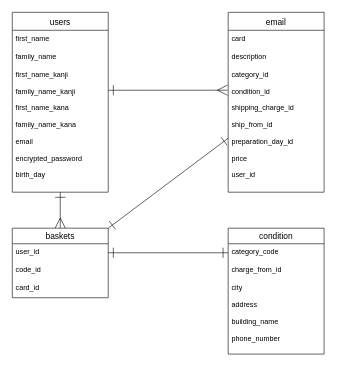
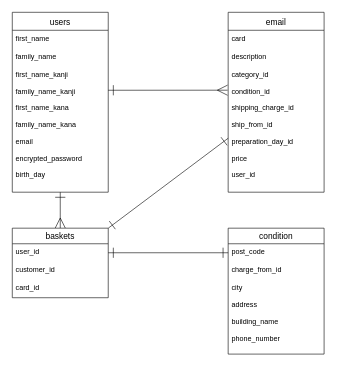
- <mxCell id="14" value="category_code" style="text;strokeColor=none;fillColor=none;spacingLeft=4;spacingRight=4;overflow=hidden;rotatable=0;points=[[0,0.5],[1,0.5]];portConstraint=eastwest;fontSize=12;" parent="13" vertex="1"><mxGeometry y="26" width="160" height="30" as="geometry" /></mxCell>
+ <mxCell id="14" value="post_code" style="text;strokeColor=none;fillColor=none;spacingLeft=4;spacingRight=4;overflow=hidden;rotatable=0;points=[[0,0.5],[1,0.5]];portConstraint=eastwest;fontSize=12;" parent="13" vertex="1"><mxGeometry y="26" width="160" height="30" as="geometry" /></mxCell>
- <mxCell id="20" value="code_id" style="text;strokeColor=none;fillColor=none;spacingLeft=4;spacingRight=4;overflow=hidden;rotatable=0;points=[[0,0.5],[1,0.5]];portConstraint=eastwest;fontSize=12;" vertex="1" parent="18"><mxGeometry y="56" width="160" height="30" as="geometry" /></mxCell>
+ <mxCell id="20" value="customer_id" style="text;strokeColor=none;fillColor=none;spacingLeft=4;spacingRight=4;overflow=hidden;rotatable=0;points=[[0,0.5],[1,0.5]];portConstraint=eastwest;fontSize=12;" vertex="1" parent="18"><mxGeometry y="56" width="160" height="30" as="geometry" /></mxCell>
